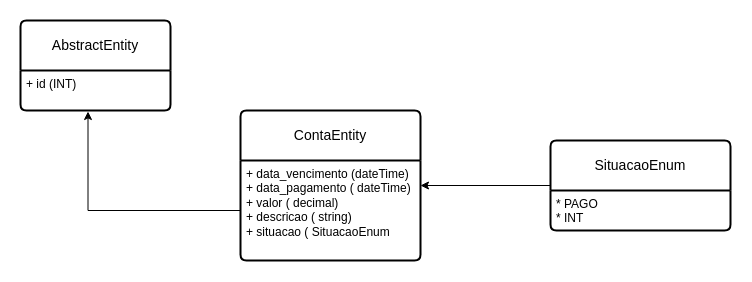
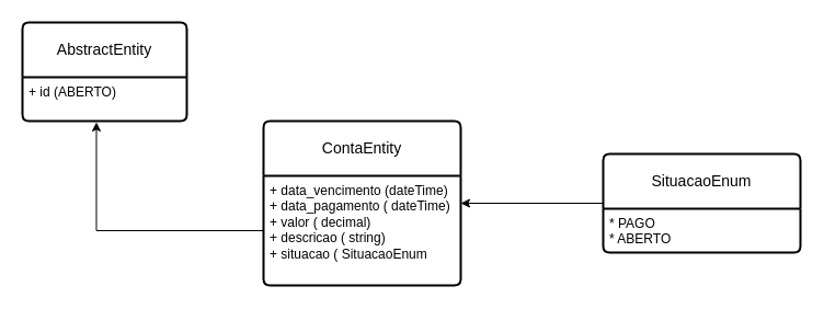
- <mxCell id="8" value="+ id (INT)" style="align=left;strokeColor=none;fillColor=none;spacingLeft=4;fontSize=12;verticalAlign=top;resizable=0;rotatable=0;part=1;html=1;" vertex="1" parent="7"><mxGeometry y="50" width="150" height="40" as="geometry" /></mxCell>
+ <mxCell id="8" value="+ id (ABERTO)" style="align=left;strokeColor=none;fillColor=none;spacingLeft=4;fontSize=12;verticalAlign=top;resizable=0;rotatable=0;part=1;html=1;" vertex="1" parent="7"><mxGeometry y="50" width="150" height="40" as="geometry" /></mxCell>
- <mxCell id="6" value="* PAGO&lt;div&gt;* INT&lt;/div&gt;" style="align=left;strokeColor=none;fillColor=none;spacingLeft=4;fontSize=12;verticalAlign=top;resizable=0;rotatable=0;part=1;html=1;" vertex="1" parent="5"><mxGeometry y="50" width="180" height="40" as="geometry" /></mxCell>
+ <mxCell id="6" value="* PAGO&lt;div&gt;* ABERTO&lt;/div&gt;" style="align=left;strokeColor=none;fillColor=none;spacingLeft=4;fontSize=12;verticalAlign=top;resizable=0;rotatable=0;part=1;html=1;" vertex="1" parent="5"><mxGeometry y="50" width="180" height="40" as="geometry" /></mxCell>
